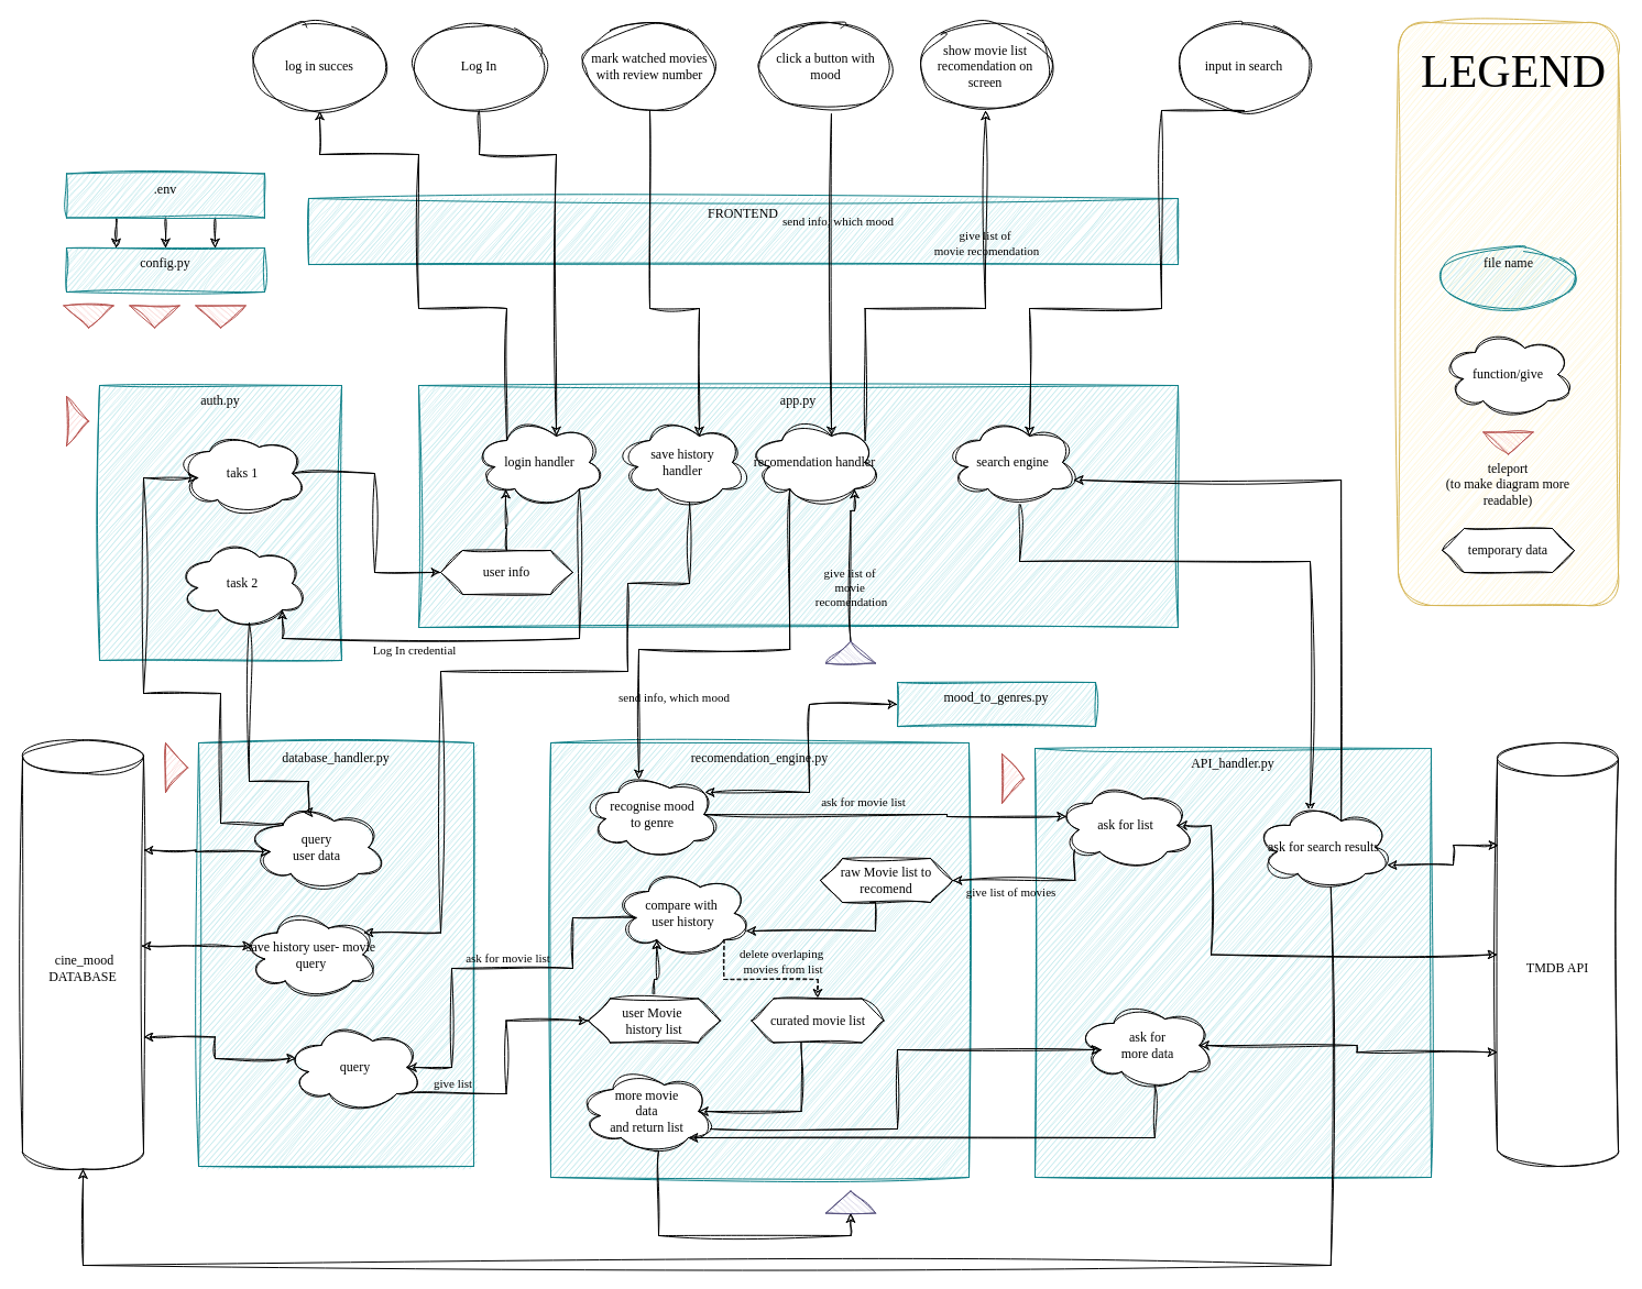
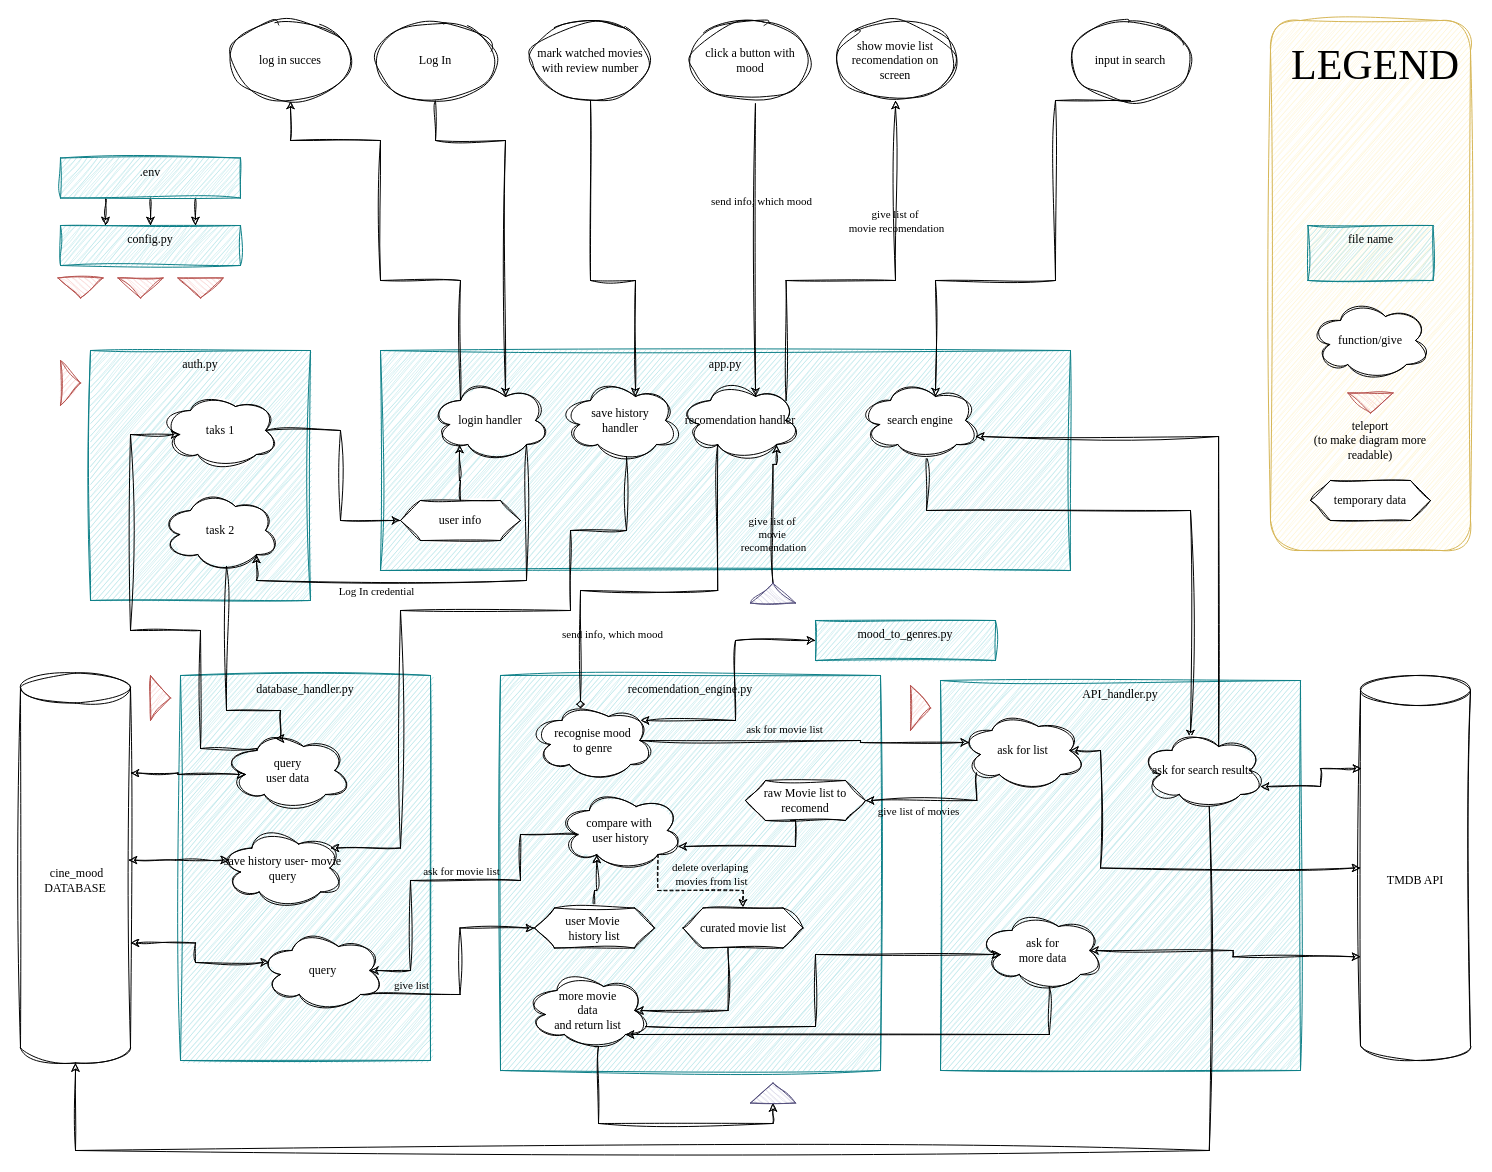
- <mxCell id="4" value="&lt;div&gt;FRONTEND&lt;/div&gt;" style="rounded=0;whiteSpace=wrap;html=1;hachureGap=4;fontFamily=Architects Daughter;fontSource=https%3A%2F%2Ffonts.googleapis.com%2Fcss%3Ffamily%3DArchitects%2BDaughter;labelBackgroundColor=none;fillColor=#b0e3e6;strokeColor=#0e8088;verticalAlign=top;sketch=1;curveFitting=1;jiggle=2;" parent="1" vertex="1"><mxGeometry x="280" y="180" width="790" height="60" as="geometry" /></mxCell>
- <mxCell id="90" value="file name" style="ellipse;whiteSpace=wrap;html=1;hachureGap=4;fontFamily=Architects Daughter;fontSource=https%3A%2F%2Ffonts.googleapis.com%2Fcss%3Ffamily%3DArchitects%2BDaughter;align=center;verticalAlign=top;labelBackgroundColor=none;fillColor=#b0e3e6;strokeColor=#0e8088;sketch=1;curveFitting=1;jiggle=2;" parent="1" vertex="1"><mxGeometry x="1307.5" y="225" width="125" height="55" as="geometry" /></mxCell>
+ <mxCell id="90" value="file name" style="rounded=0;whiteSpace=wrap;html=1;hachureGap=4;fontFamily=Architects Daughter;fontSource=https%3A%2F%2Ffonts.googleapis.com%2Fcss%3Ffamily%3DArchitects%2BDaughter;align=center;verticalAlign=top;labelBackgroundColor=none;fillColor=#b0e3e6;strokeColor=#0e8088;sketch=1;curveFitting=1;jiggle=2;" parent="1" vertex="1"><mxGeometry x="1307.5" y="225" width="125" height="55" as="geometry" /></mxCell>
- <mxCell id="12" style="edgeStyle=orthogonalEdgeStyle;rounded=0;hachureGap=4;orthogonalLoop=1;jettySize=auto;html=1;exitX=0.31;exitY=0.8;exitDx=0;exitDy=0;entryX=0.4;entryY=0.1;entryDx=0;entryDy=0;fontFamily=Architects Daughter;fontSource=https%3A%2F%2Ffonts.googleapis.com%2Fcss%3Ffamily%3DArchitects%2BDaughter;entryPerimeter=0;labelBackgroundColor=none;fontColor=default;exitPerimeter=0;sketch=1;curveFitting=1;jiggle=2;" parent="1" source="67" target="31" edge="1"><mxGeometry relative="1" as="geometry"><Array as="points"><mxPoint x="717" y="590" /><mxPoint x="580" y="590" /></Array></mxGeometry></mxCell>
+ <mxCell id="12" style="edgeStyle=orthogonalEdgeStyle;rounded=0;hachureGap=4;orthogonalLoop=1;jettySize=auto;html=1;exitX=0.31;exitY=0.8;exitDx=0;exitDy=0;entryX=0.4;entryY=0.1;entryDx=0;entryDy=0;fontFamily=Architects Daughter;fontSource=https%3A%2F%2Ffonts.googleapis.com%2Fcss%3Ffamily%3DArchitects%2BDaughter;entryPerimeter=0;labelBackgroundColor=none;fontColor=default;exitPerimeter=0;sketch=1;curveFitting=1;jiggle=2;endArrow=diamond;" parent="1" source="67" target="31" edge="1"><mxGeometry relative="1" as="geometry"><Array as="points"><mxPoint x="717" y="590" /><mxPoint x="580" y="590" /></Array></mxGeometry></mxCell>
